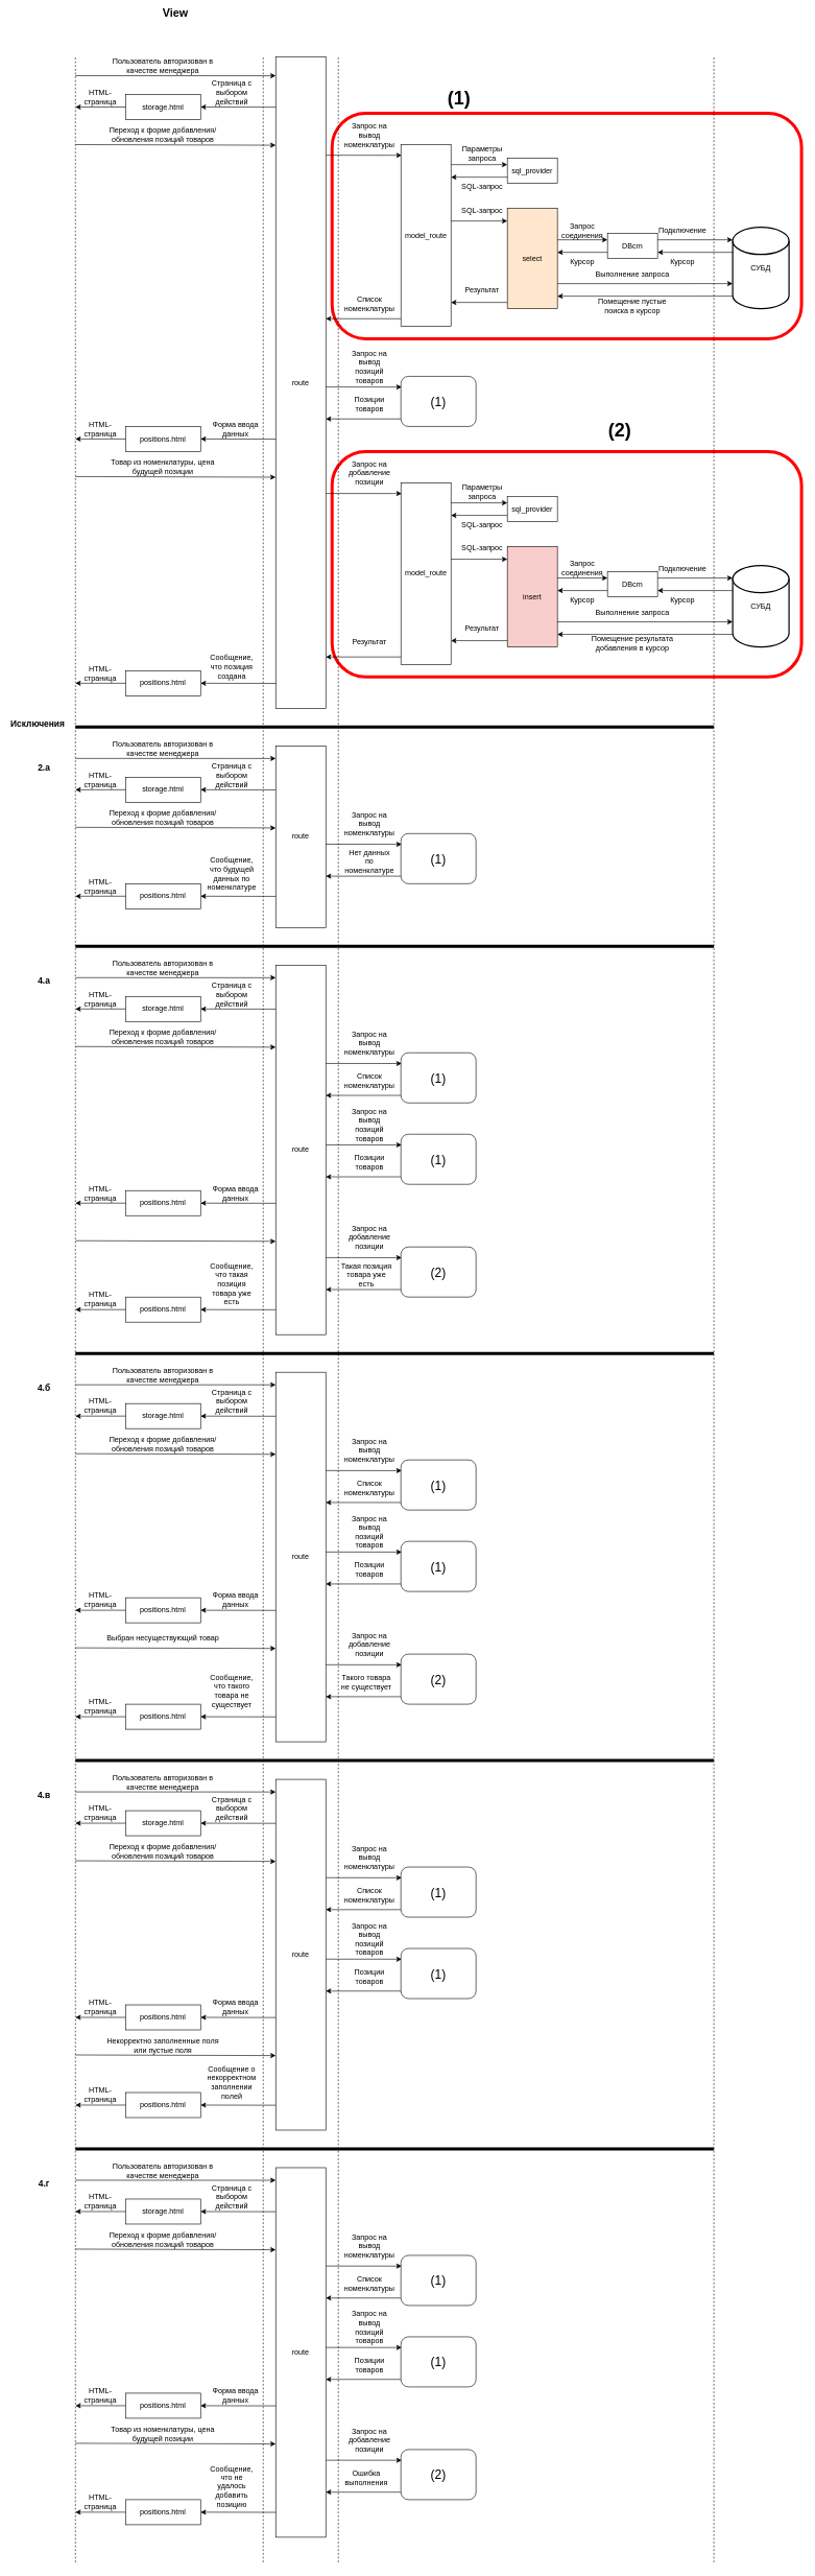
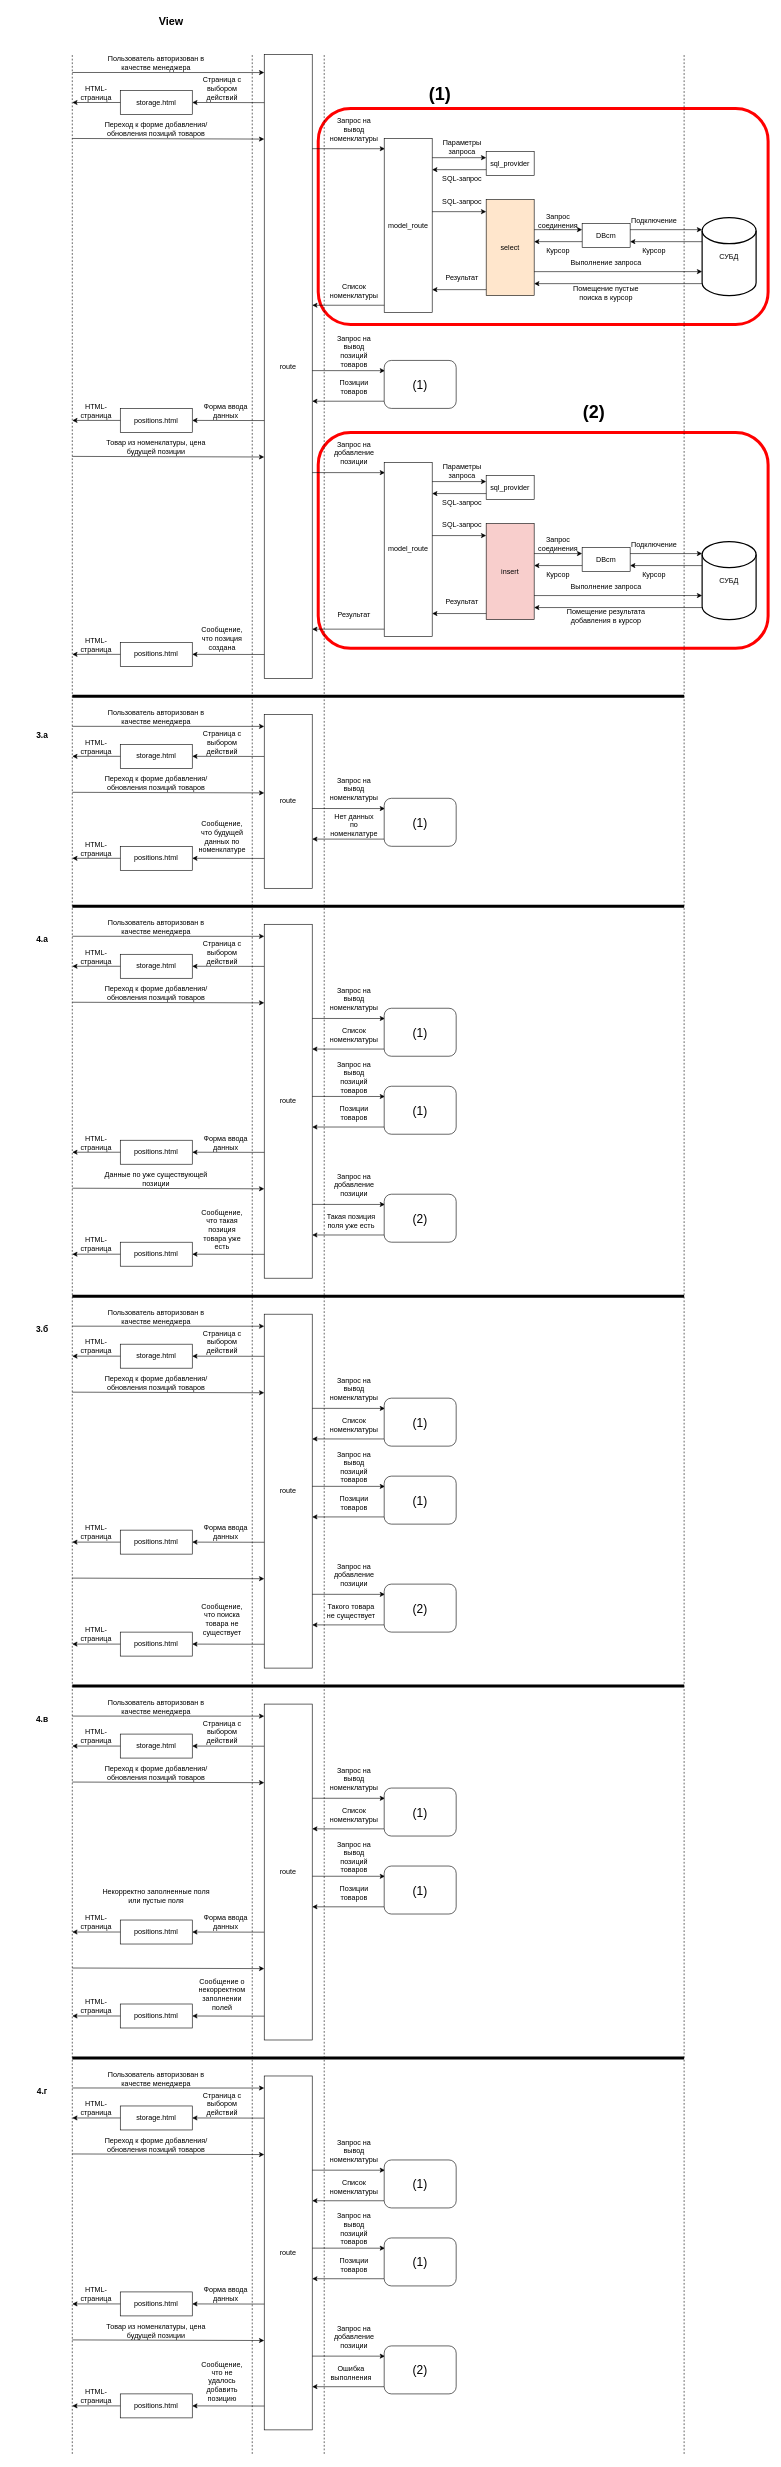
- <mxCell id="16" value="View" style="text;html=1;align=center;verticalAlign=middle;whiteSpace=wrap;rounded=0;fontSize=18;fontStyle=1" parent="1" vertex="1"><mxGeometry x="185" y="5" width="190" height="30" as="geometry" /></mxCell>
+ <mxCell id="16" value="View" style="text;html=1;align=center;verticalAlign=middle;whiteSpace=wrap;rounded=0;fontSize=18;fontStyle=1" parent="1" vertex="1"><mxGeometry x="190" y="20" width="190" height="30" as="geometry" /></mxCell>
- <mxCell id="20" value="&lt;font style=&quot;font-size: 14px;&quot;&gt;&lt;b&gt;Исключения&lt;/b&gt;&lt;/font&gt;" style="text;html=1;align=center;verticalAlign=middle;whiteSpace=wrap;rounded=0;" parent="1" vertex="1"><mxGeometry x="20" y="1140" width="80" height="30" as="geometry" /></mxCell>
- <mxCell id="23" value="&lt;font style=&quot;font-size: 14px;&quot;&gt;&lt;b&gt;2.а&lt;/b&gt;&lt;/font&gt;" style="text;html=1;align=center;verticalAlign=middle;whiteSpace=wrap;rounded=0;" parent="1" vertex="1"><mxGeometry x="30" y="1210" width="80" height="30" as="geometry" /></mxCell>
+ <mxCell id="23" value="&lt;font style=&quot;font-size: 14px;&quot;&gt;&lt;b&gt;3.а&lt;/b&gt;&lt;/font&gt;" style="text;html=1;align=center;verticalAlign=middle;whiteSpace=wrap;rounded=0;" parent="1" vertex="1"><mxGeometry x="30" y="1210" width="80" height="30" as="geometry" /></mxCell>
+ <mxCell id="158" value="Данные по уже существующей позиции" style="text;html=1;align=center;verticalAlign=middle;whiteSpace=wrap;rounded=0;" vertex="1" parent="1"><mxGeometry x="160" y="1950" width="200" height="30" as="geometry" /></mxCell>
- <mxCell id="162" value="Такая позиция товара уже есть" style="text;html=1;align=center;verticalAlign=middle;whiteSpace=wrap;rounded=0;" vertex="1" parent="1"><mxGeometry x="540" y="2020" width="90" height="30" as="geometry" /></mxCell>
+ <mxCell id="162" value="Такая позиция поля уже есть" style="text;html=1;align=center;verticalAlign=middle;whiteSpace=wrap;rounded=0;" vertex="1" parent="1"><mxGeometry x="540" y="2020" width="90" height="30" as="geometry" /></mxCell>
- <mxCell id="21" value="&lt;font style=&quot;font-size: 14px;&quot;&gt;&lt;b&gt;4.б&lt;/b&gt;&lt;/font&gt;" style="text;html=1;align=center;verticalAlign=middle;whiteSpace=wrap;rounded=0;" parent="1" vertex="1"><mxGeometry x="30" y="2200" width="80" height="30" as="geometry" /></mxCell>
+ <mxCell id="21" value="&lt;font style=&quot;font-size: 14px;&quot;&gt;&lt;b&gt;3.б&lt;/b&gt;&lt;/font&gt;" style="text;html=1;align=center;verticalAlign=middle;whiteSpace=wrap;rounded=0;" parent="1" vertex="1"><mxGeometry x="30" y="2200" width="80" height="30" as="geometry" /></mxCell>
- <mxCell id="195" value="Выбран несуществующий товар" style="text;html=1;align=center;verticalAlign=middle;whiteSpace=wrap;rounded=0;" vertex="1" parent="1"><mxGeometry x="160" y="2600" width="200" height="30" as="geometry" /></mxCell>
- <mxCell id="181" value="Сообщение, что такого товара не существует" style="text;html=1;align=center;verticalAlign=middle;whiteSpace=wrap;rounded=0;" vertex="1" parent="1"><mxGeometry x="330" y="2660" width="80" height="77" as="geometry" /></mxCell>
+ <mxCell id="181" value="Сообщение, что поиска товара не существует" style="text;html=1;align=center;verticalAlign=middle;whiteSpace=wrap;rounded=0;" vertex="1" parent="1"><mxGeometry x="330" y="2660" width="80" height="77" as="geometry" /></mxCell>
- <mxCell id="226" value="Некорректно заполненные поля или пустые поля" style="text;html=1;align=center;verticalAlign=middle;whiteSpace=wrap;rounded=0;" vertex="1" parent="1"><mxGeometry x="160" y="3250" width="200" height="30" as="geometry" /></mxCell>
+ <mxCell id="226" value="Некорректно заполненные поля или пустые поля" style="text;html=1;align=center;verticalAlign=middle;whiteSpace=wrap;rounded=0;" vertex="1" parent="1"><mxGeometry x="160" y="3145" width="200" height="30" as="geometry" /></mxCell>
